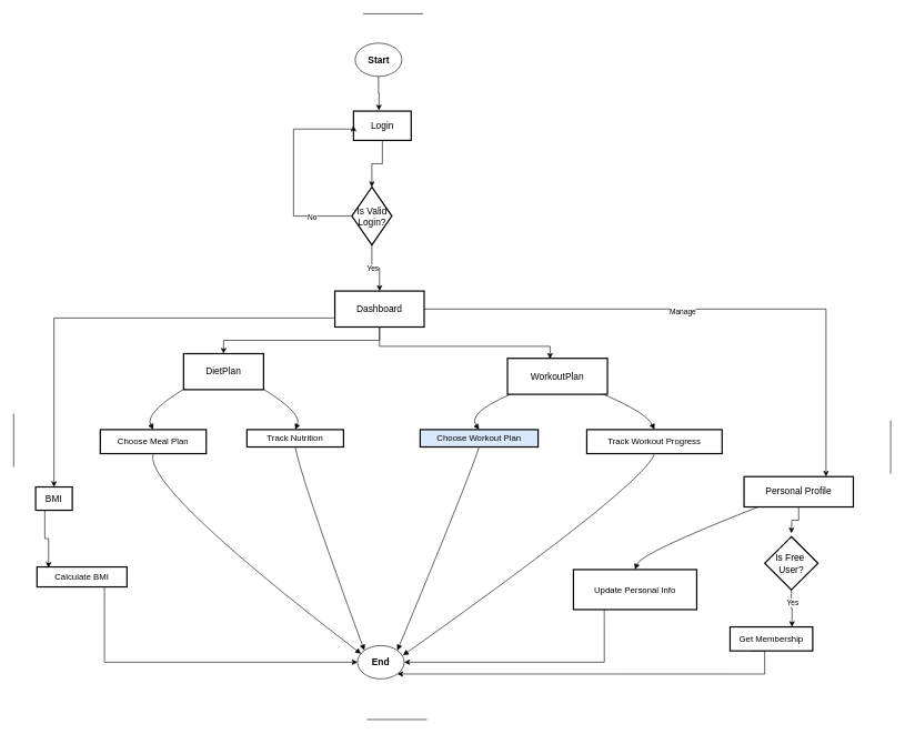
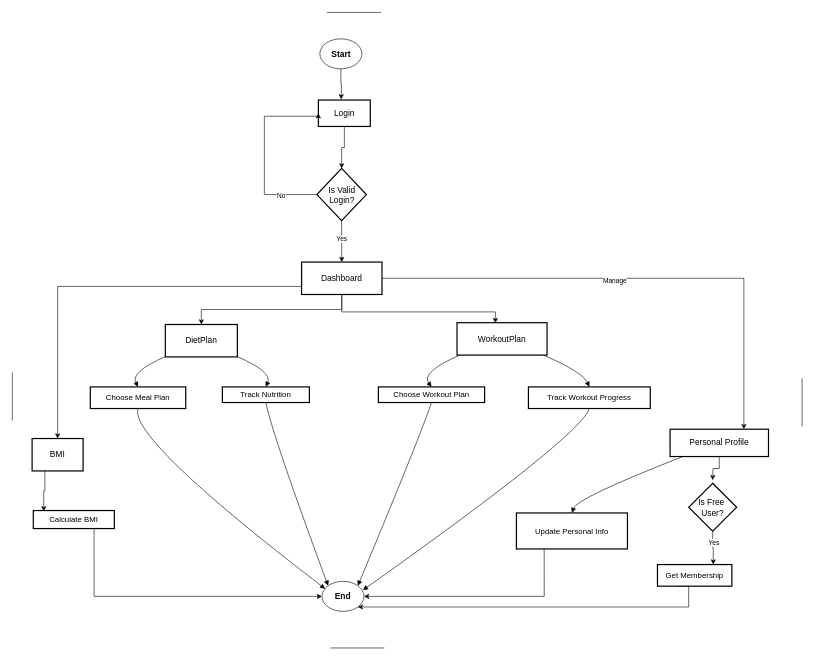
- <mxCell id="44" value="Is Valid Login?" style="rhombus;whiteSpace=wrap;html=1;fontSize=14;strokeWidth=2;" vertex="1" parent="1"><mxGeometry x="527.5" y="280" width="60" height="87" as="geometry" /></mxCell>
+ <mxCell id="44" value="Is Valid Login?" style="rhombus;whiteSpace=wrap;html=1;fontSize=14;strokeWidth=2;" vertex="1" parent="1"><mxGeometry x="527.5" y="280" width="82.5" height="87" as="geometry" /></mxCell>
- <mxCell id="10" value="DietPlan" style="whiteSpace=wrap;strokeWidth=2;fontSize=14;" parent="1" vertex="1"><mxGeometry x="275" y="530" width="120" height="54" as="geometry" /></mxCell>
+ <mxCell id="10" value="DietPlan" style="whiteSpace=wrap;strokeWidth=2;fontSize=14;" parent="1" vertex="1"><mxGeometry x="275" y="540" width="120" height="54" as="geometry" /></mxCell>
- <mxCell id="18" value="Choose Workout Plan" style="whiteSpace=wrap;strokeWidth=2;fontSize=13;fillColor=#dae8fc;" parent="1" vertex="1"><mxGeometry x="630" y="644" width="177" height="26" as="geometry" /></mxCell>
+ <mxCell id="18" value="Choose Workout Plan" style="whiteSpace=wrap;strokeWidth=2;fontSize=13;" parent="1" vertex="1"><mxGeometry x="630" y="644" width="177" height="26" as="geometry" /></mxCell>
- <mxCell id="9" value="BMI" style="whiteSpace=wrap;strokeWidth=2;fontSize=14;" parent="1" vertex="1"><mxGeometry x="53" y="730" width="55" height="35" as="geometry" /></mxCell>
+ <mxCell id="9" value="BMI" style="whiteSpace=wrap;strokeWidth=2;fontSize=14;" parent="1" vertex="1"><mxGeometry x="53" y="730" width="85" height="54" as="geometry" /></mxCell>
